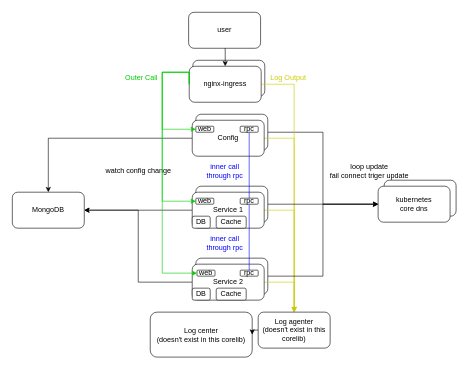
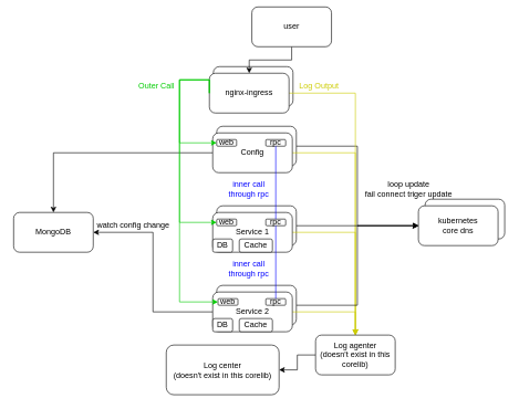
- <mxCell id="44" value="user" style="rounded=1;whiteSpace=wrap;html=1;" parent="1" vertex="1"><mxGeometry x="314" y="20" width="120" height="60" as="geometry" /></mxCell>
+ <mxCell id="44" value="user" style="rounded=1;whiteSpace=wrap;html=1;" parent="1" vertex="1"><mxGeometry x="379" y="10" width="120" height="60" as="geometry" /></mxCell>
- <mxCell id="22" value="watch config change" style="text;html=1;align=center;verticalAlign=middle;resizable=0;points=[];autosize=1;strokeColor=none;fillColor=none;" parent="1" vertex="1"><mxGeometry x="170" y="275" width="120" height="20" as="geometry" /></mxCell>
+ <mxCell id="22" value="watch config change" style="text;html=1;align=center;verticalAlign=middle;resizable=0;points=[];autosize=1;strokeColor=none;fillColor=none;" parent="1" vertex="1"><mxGeometry x="140" y="330" width="120" height="20" as="geometry" /></mxCell>
- <mxCell id="13" style="edgeStyle=orthogonalEdgeStyle;rounded=0;orthogonalLoop=1;jettySize=auto;html=1;exitX=0;exitY=0.5;exitDx=0;exitDy=0;entryX=1;entryY=0.5;entryDx=0;entryDy=0;" parent="1" source="15" target="21" edge="1"><mxGeometry relative="1" as="geometry" /></mxCell>
- <mxCell id="47" value="Log agenter&lt;br&gt;(doesn't exist in this corelib)" style="rounded=1;whiteSpace=wrap;html=1;" parent="1" vertex="1"><mxGeometry x="430" y="520" width="120" height="60" as="geometry" /></mxCell>
+ <mxCell id="47" value="Log agenter&lt;br&gt;(doesn't exist in this corelib)" style="rounded=1;whiteSpace=wrap;html=1;" parent="1" vertex="1"><mxGeometry x="475" y="505" width="120" height="60" as="geometry" /></mxCell>
